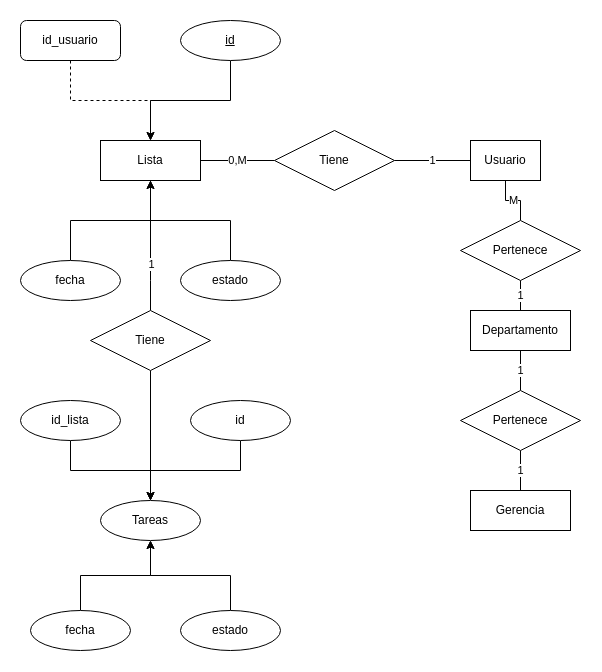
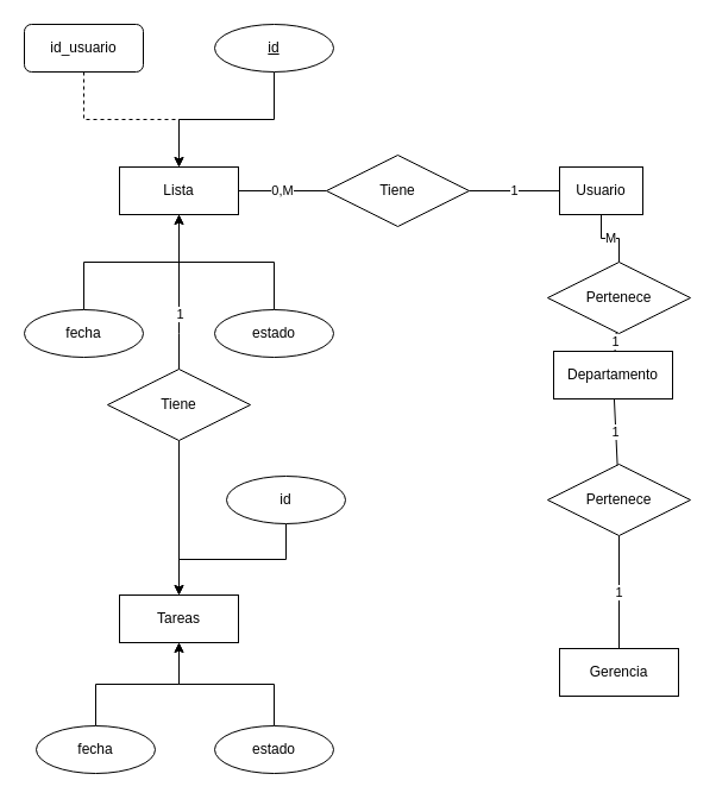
- <mxCell id="5" value="Departamento" style="whiteSpace=wrap;html=1;align=center;" vertex="1" parent="1"><mxGeometry x="470" y="310" width="100" height="40" as="geometry" /></mxCell>
+ <mxCell id="5" value="Departamento" style="whiteSpace=wrap;html=1;align=center;" vertex="1" parent="1"><mxGeometry x="465" y="295" width="100" height="40" as="geometry" /></mxCell>
- <mxCell id="29" value="id_lista" style="ellipse;whiteSpace=wrap;html=1;align=center;" vertex="1" parent="1"><mxGeometry x="20" y="400" width="100" height="40" as="geometry" /></mxCell>
- <mxCell id="28" style="edgeStyle=orthogonalEdgeStyle;rounded=0;sketch=0;orthogonalLoop=1;jettySize=auto;html=1;entryX=0.5;entryY=0;entryDx=0;entryDy=0;shadow=0;endArrow=classic;endFill=1;" edge="1" parent="1" source="29" target="32"><mxGeometry relative="1" as="geometry" /></mxCell>
- <mxCell id="3" value="Gerencia&lt;br&gt;" style="whiteSpace=wrap;html=1;align=center;" vertex="1" parent="1"><mxGeometry x="470" y="490" width="100" height="40" as="geometry" /></mxCell>
+ <mxCell id="3" value="Gerencia&lt;br&gt;" style="whiteSpace=wrap;html=1;align=center;" vertex="1" parent="1"><mxGeometry x="470" y="545" width="100" height="40" as="geometry" /></mxCell>
- <mxCell id="32" value="Tareas" style="ellipse;whiteSpace=wrap;html=1;align=center;" vertex="1" parent="1"><mxGeometry x="100" y="500" width="100" height="40" as="geometry" /></mxCell>
+ <mxCell id="32" value="Tareas" style="whiteSpace=wrap;html=1;align=center;" vertex="1" parent="1"><mxGeometry x="100" y="500" width="100" height="40" as="geometry" /></mxCell>
